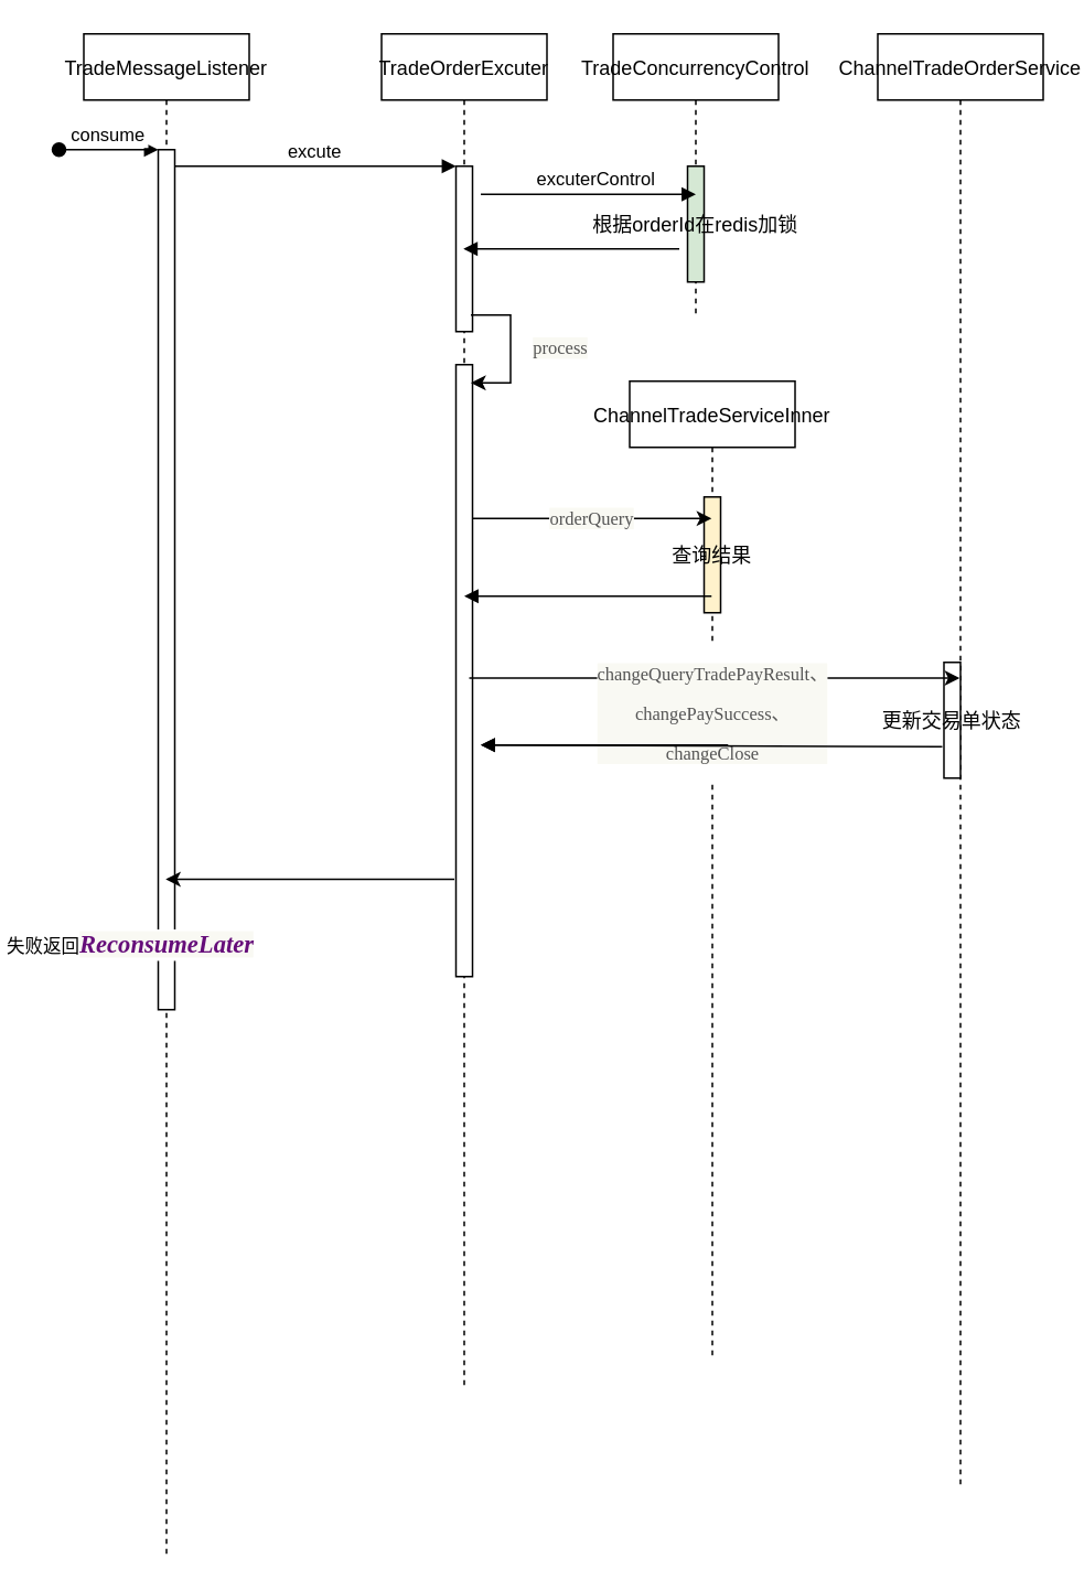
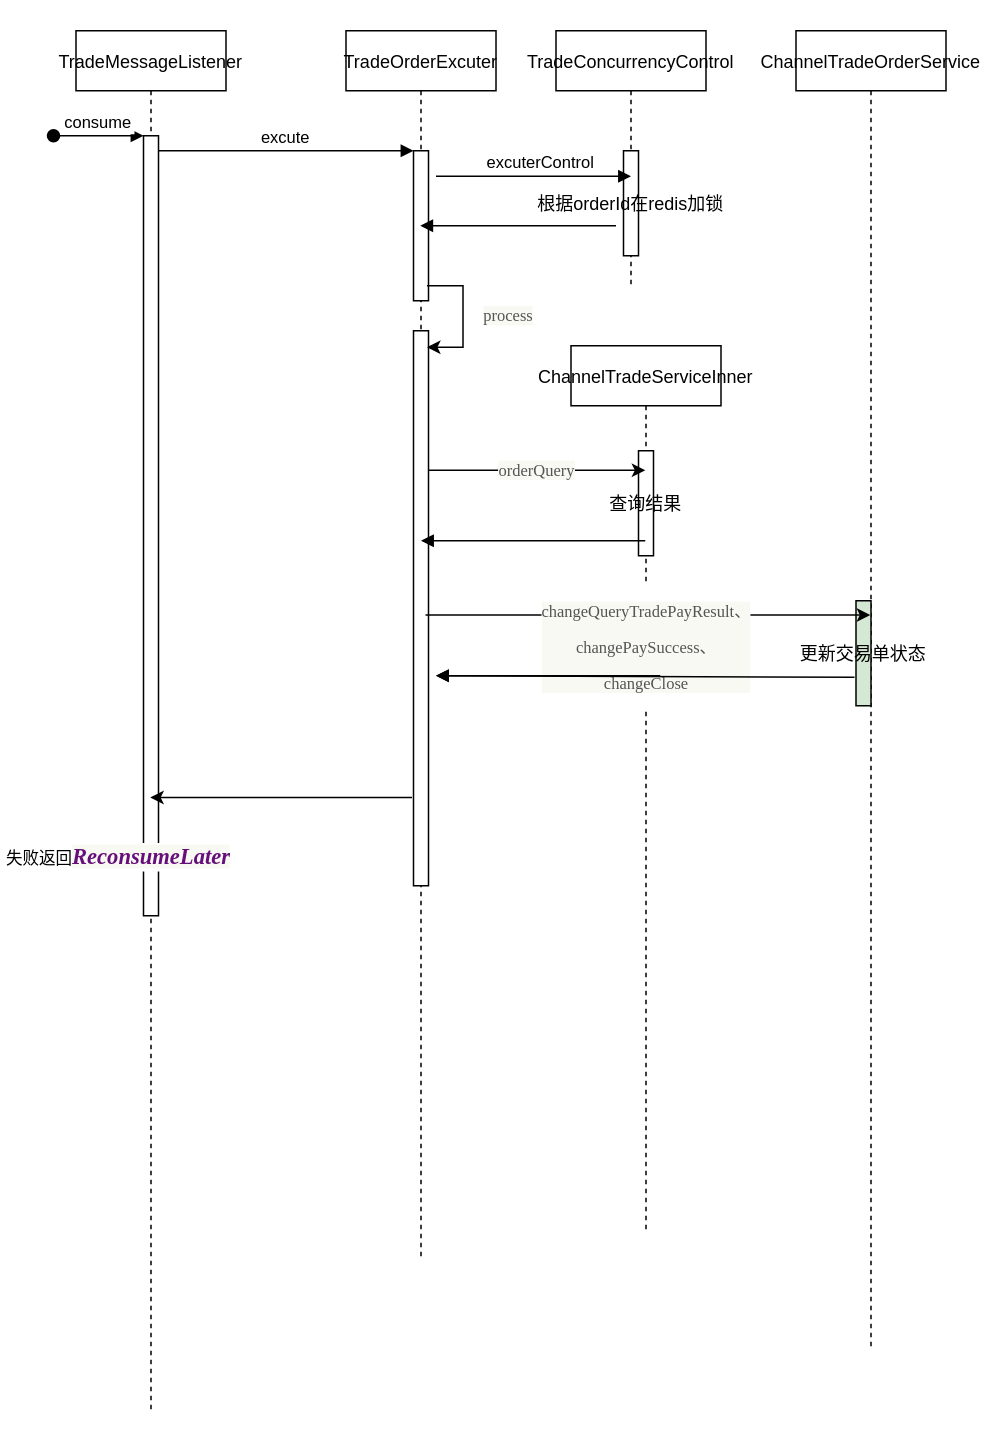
- <mxCell id="10" value="根据orderId在redis加锁" style="points=[];perimeter=orthogonalPerimeter;rounded=0;shadow=0;strokeWidth=1;fillColor=#d5e8d4;" vertex="1" parent="9"><mxGeometry x="45" y="80" width="10" height="70" as="geometry" /></mxCell>
+ <mxCell id="10" value="根据orderId在redis加锁" style="points=[];perimeter=orthogonalPerimeter;rounded=0;shadow=0;strokeWidth=1;" vertex="1" parent="9"><mxGeometry x="45" y="80" width="10" height="70" as="geometry" /></mxCell>
- <mxCell id="15" value="查询结果" style="points=[];perimeter=orthogonalPerimeter;rounded=0;shadow=0;strokeWidth=1;fillColor=#fff2cc;" vertex="1" parent="14"><mxGeometry x="45" y="70" width="10" height="70" as="geometry" /></mxCell>
+ <mxCell id="15" value="查询结果" style="points=[];perimeter=orthogonalPerimeter;rounded=0;shadow=0;strokeWidth=1;" vertex="1" parent="14"><mxGeometry x="45" y="70" width="10" height="70" as="geometry" /></mxCell>
- <mxCell id="19" value="更新交易单状态" style="points=[];perimeter=orthogonalPerimeter;rounded=0;shadow=0;strokeWidth=1;" vertex="1" parent="1"><mxGeometry x="570" y="400" width="10" height="70" as="geometry" /></mxCell>
+ <mxCell id="19" value="更新交易单状态" style="points=[];perimeter=orthogonalPerimeter;rounded=0;shadow=0;strokeWidth=1;fillColor=#d5e8d4;" vertex="1" parent="1"><mxGeometry x="570" y="400" width="10" height="70" as="geometry" /></mxCell>
